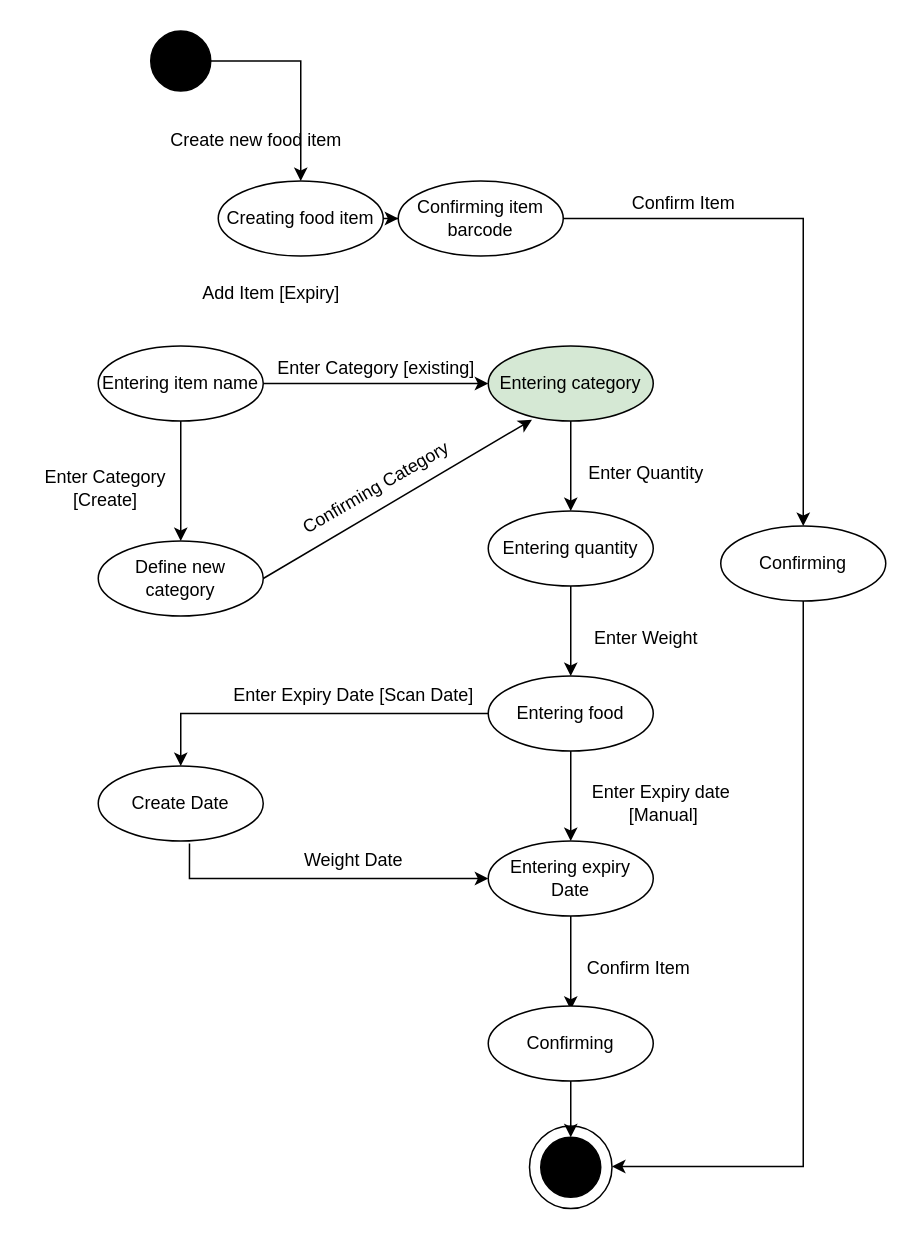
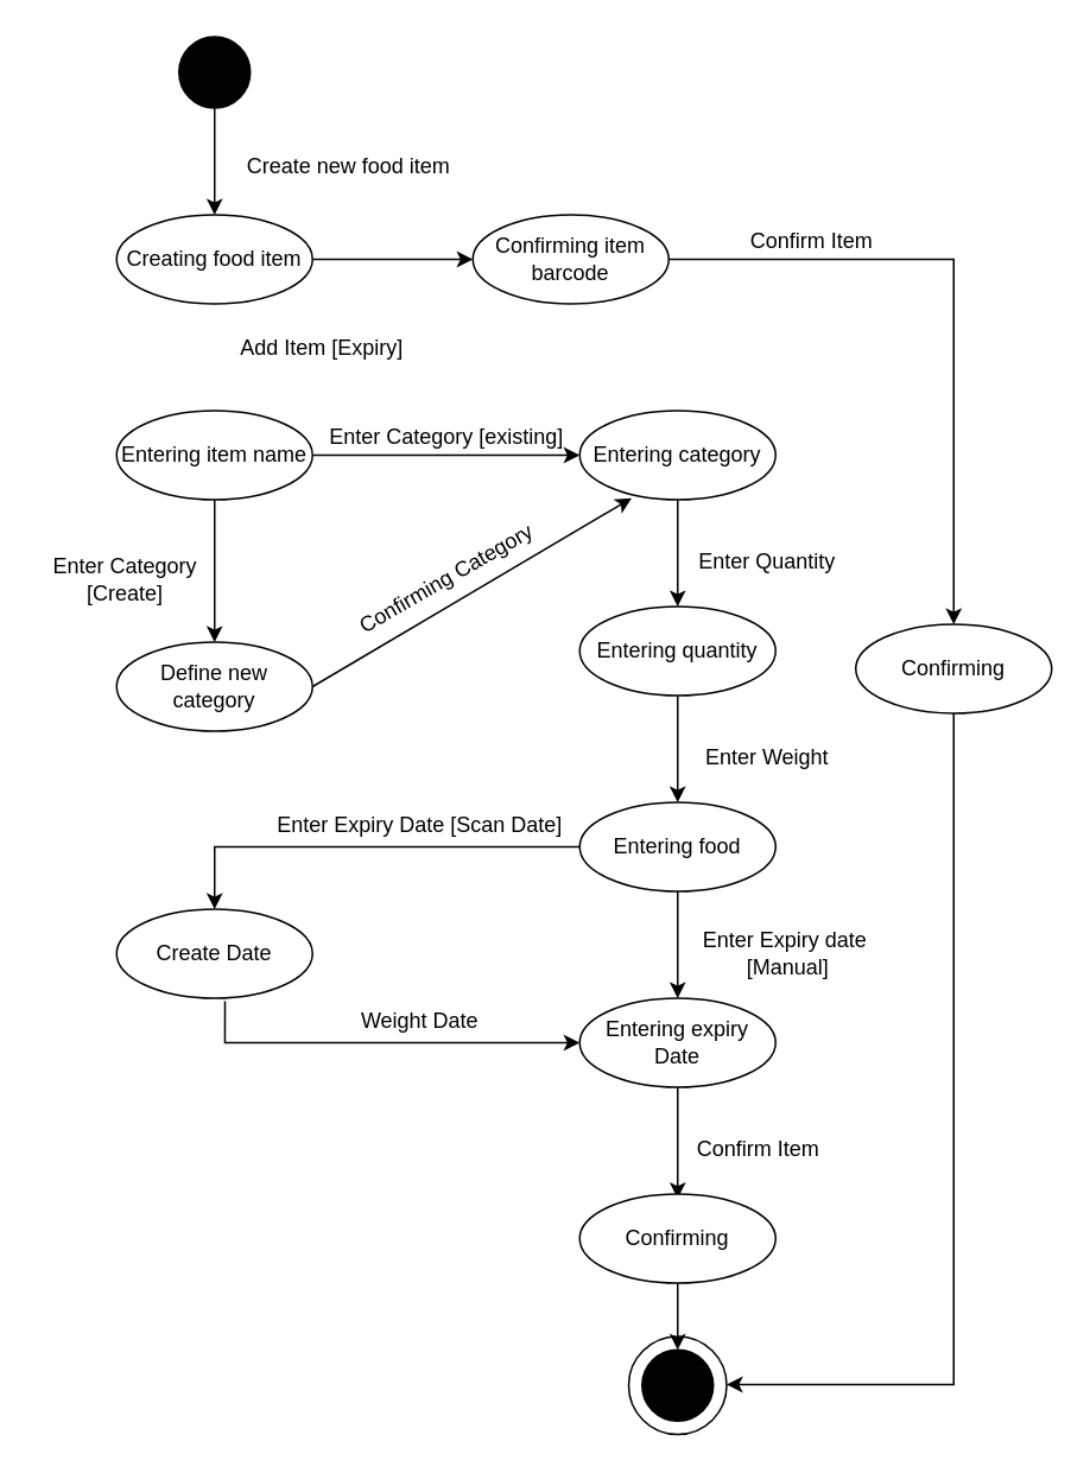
- <mxCell id="26" value="&lt;div&gt;Create new food item&lt;/div&gt;" style="text;html=1;align=center;verticalAlign=middle;resizable=0;points=[];autosize=1;strokeColor=none;fillColor=none;" vertex="1" parent="1"><mxGeometry x="100" y="78" width="140" height="30" as="geometry" /></mxCell>
+ <mxCell id="26" value="&lt;div&gt;Create new food item&lt;/div&gt;" style="text;html=1;align=center;verticalAlign=middle;resizable=0;points=[];autosize=1;strokeColor=none;fillColor=none;" vertex="1" parent="1"><mxGeometry x="125" y="78" width="140" height="30" as="geometry" /></mxCell>
- <mxCell id="5" value="&lt;div&gt;Creating food item&lt;/div&gt;" style="ellipse;whiteSpace=wrap;html=1;" vertex="1" parent="1"><mxGeometry x="145" y="120" width="110" height="50" as="geometry" /></mxCell>
+ <mxCell id="5" value="&lt;div&gt;Creating food item&lt;/div&gt;" style="ellipse;whiteSpace=wrap;html=1;" vertex="1" parent="1"><mxGeometry x="65" y="120" width="110" height="50" as="geometry" /></mxCell>
- <mxCell id="12" value="Entering category" style="ellipse;whiteSpace=wrap;html=1;fillColor=#d5e8d4;" vertex="1" parent="1"><mxGeometry x="325" y="230" width="110" height="50" as="geometry" /></mxCell>
+ <mxCell id="12" value="Entering category" style="ellipse;whiteSpace=wrap;html=1;" vertex="1" parent="1"><mxGeometry x="325" y="230" width="110" height="50" as="geometry" /></mxCell>
